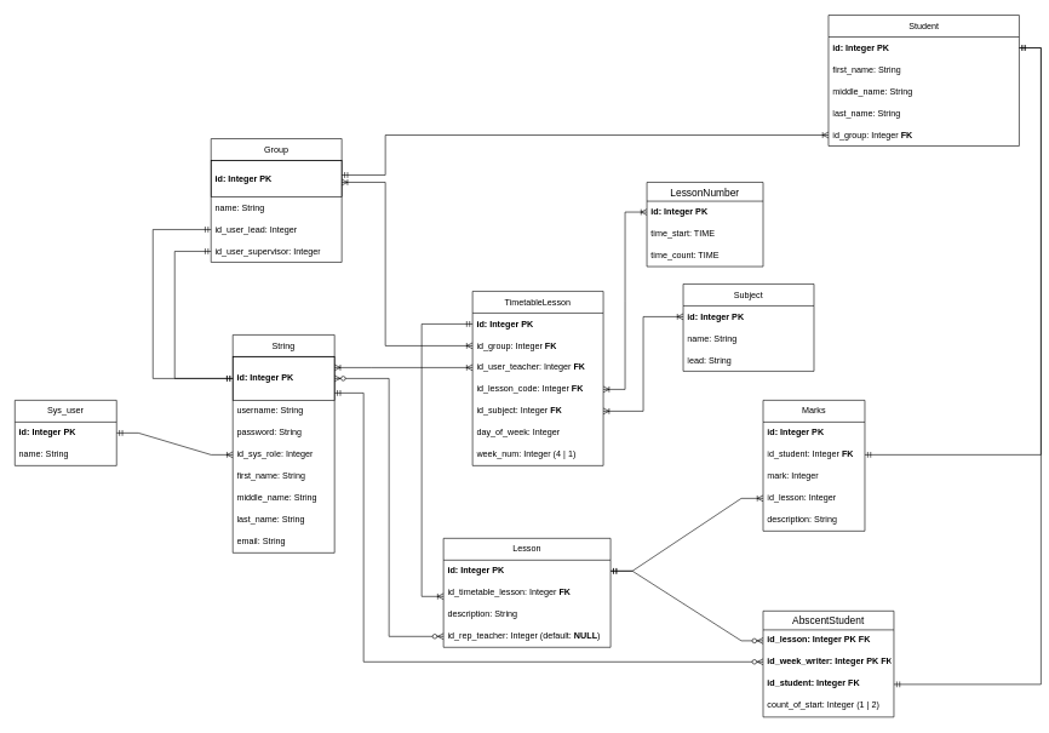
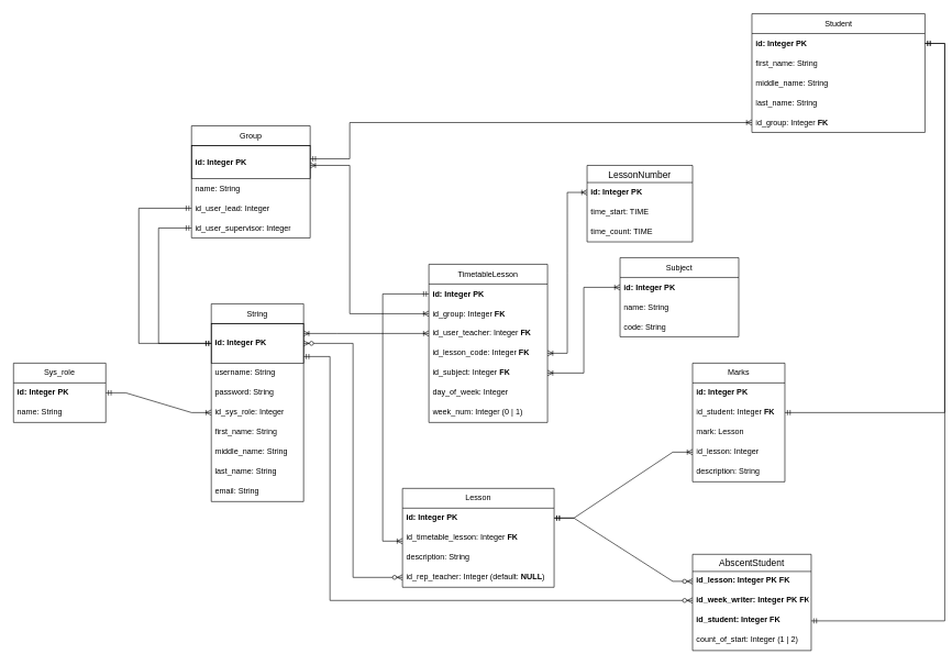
- <mxCell id="30" value="lead: String" style="text;strokeColor=none;fillColor=none;align=left;verticalAlign=middle;spacingLeft=4;spacingRight=4;overflow=hidden;points=[[0,0.5],[1,0.5]];portConstraint=eastwest;rotatable=0;whiteSpace=wrap;html=1;" parent="27" vertex="1"><mxGeometry y="90" width="180" height="30" as="geometry" /></mxCell>
+ <mxCell id="30" value="code: String" style="text;strokeColor=none;fillColor=none;align=left;verticalAlign=middle;spacingLeft=4;spacingRight=4;overflow=hidden;points=[[0,0.5],[1,0.5]];portConstraint=eastwest;rotatable=0;whiteSpace=wrap;html=1;" parent="27" vertex="1"><mxGeometry y="90" width="180" height="30" as="geometry" /></mxCell>
- <mxCell id="11" value="Sys_user" style="swimlane;fontStyle=0;childLayout=stackLayout;horizontal=1;startSize=30;horizontalStack=0;resizeParent=1;resizeParentMax=0;resizeLast=0;collapsible=1;marginBottom=0;whiteSpace=wrap;html=1;" parent="1" vertex="1"><mxGeometry x="20" y="550" width="140" height="90" as="geometry" /></mxCell>
+ <mxCell id="11" value="Sys_role" style="swimlane;fontStyle=0;childLayout=stackLayout;horizontal=1;startSize=30;horizontalStack=0;resizeParent=1;resizeParentMax=0;resizeLast=0;collapsible=1;marginBottom=0;whiteSpace=wrap;html=1;" parent="1" vertex="1"><mxGeometry x="20" y="550" width="140" height="90" as="geometry" /></mxCell>
- <mxCell id="21" value="week_num: Integer (4 | 1)" style="text;strokeColor=none;fillColor=none;align=left;verticalAlign=middle;spacingLeft=4;spacingRight=4;overflow=hidden;points=[[0,0.5],[1,0.5]];portConstraint=eastwest;rotatable=0;whiteSpace=wrap;html=1;" parent="14" vertex="1"><mxGeometry y="210" width="180" height="30" as="geometry" /></mxCell>
+ <mxCell id="21" value="week_num: Integer (0 | 1)" style="text;strokeColor=none;fillColor=none;align=left;verticalAlign=middle;spacingLeft=4;spacingRight=4;overflow=hidden;points=[[0,0.5],[1,0.5]];portConstraint=eastwest;rotatable=0;whiteSpace=wrap;html=1;" parent="14" vertex="1"><mxGeometry y="210" width="180" height="30" as="geometry" /></mxCell>
- <mxCell id="40" value="mark: Integer" style="text;strokeColor=none;fillColor=none;align=left;verticalAlign=middle;spacingLeft=4;spacingRight=4;overflow=hidden;points=[[0,0.5],[1,0.5]];portConstraint=eastwest;rotatable=0;whiteSpace=wrap;html=1;" parent="37" vertex="1"><mxGeometry y="90" width="140" height="30" as="geometry" /></mxCell>
+ <mxCell id="40" value="mark: Lesson" style="text;strokeColor=none;fillColor=none;align=left;verticalAlign=middle;spacingLeft=4;spacingRight=4;overflow=hidden;points=[[0,0.5],[1,0.5]];portConstraint=eastwest;rotatable=0;whiteSpace=wrap;html=1;" parent="37" vertex="1"><mxGeometry y="90" width="140" height="30" as="geometry" /></mxCell>
